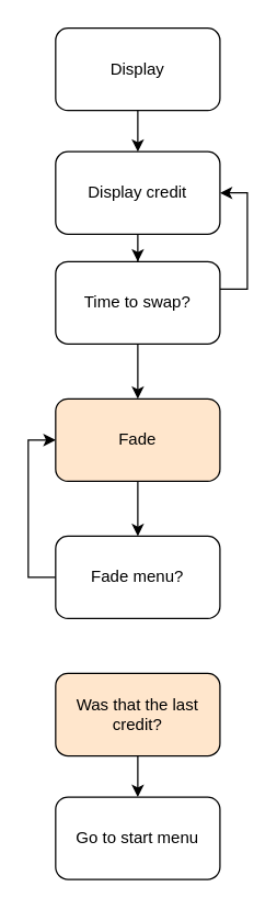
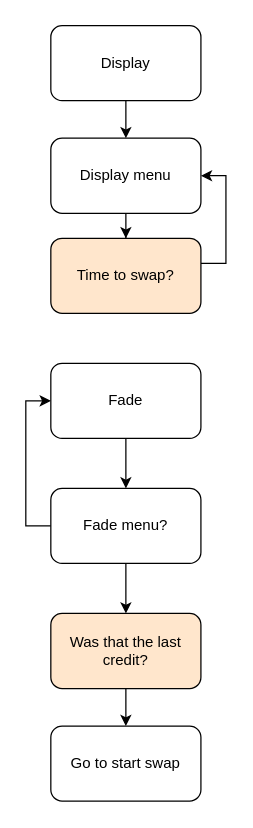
- <mxCell id="5" value="Display credit" style="rounded=1;whiteSpace=wrap;html=1;" parent="1" vertex="1"><mxGeometry x="40" y="110" width="120" height="60" as="geometry" /></mxCell>
+ <mxCell id="5" value="Display menu" style="rounded=1;whiteSpace=wrap;html=1;" parent="1" vertex="1"><mxGeometry x="40" y="110" width="120" height="60" as="geometry" /></mxCell>
- <mxCell id="8" value="Time to swap?" style="rounded=1;whiteSpace=wrap;html=1;" parent="1" vertex="1"><mxGeometry x="40" y="190" width="120" height="60" as="geometry" /></mxCell>
+ <mxCell id="8" value="Time to swap?" style="rounded=1;whiteSpace=wrap;html=1;fillColor=#ffe6cc;" parent="1" vertex="1"><mxGeometry x="40" y="190" width="120" height="60" as="geometry" /></mxCell>
- <mxCell id="6" style="edgeStyle=orthogonalEdgeStyle;rounded=0;orthogonalLoop=1;jettySize=auto;html=1;entryX=0.5;entryY=0;entryDx=0;entryDy=0;" parent="1" source="8" target="10" edge="1"><mxGeometry relative="1" as="geometry" /></mxCell>
- <mxCell id="10" value="Fade" style="rounded=1;whiteSpace=wrap;html=1;fillColor=#ffe6cc;" parent="1" vertex="1"><mxGeometry x="40" y="290" width="120" height="60" as="geometry" /></mxCell>
+ <mxCell id="10" value="Fade" style="rounded=1;whiteSpace=wrap;html=1;" parent="1" vertex="1"><mxGeometry x="40" y="290" width="120" height="60" as="geometry" /></mxCell>
+ <mxCell id="11" style="edgeStyle=orthogonalEdgeStyle;rounded=0;orthogonalLoop=1;jettySize=auto;html=1;" parent="1" source="13" target="15" edge="1"><mxGeometry relative="1" as="geometry" /></mxCell>
- <mxCell id="16" value="Go to start menu" style="rounded=1;whiteSpace=wrap;html=1;" parent="1" vertex="1"><mxGeometry x="40" y="580" width="120" height="60" as="geometry" /></mxCell>
+ <mxCell id="16" value="Go to start swap" style="rounded=1;whiteSpace=wrap;html=1;" parent="1" vertex="1"><mxGeometry x="40" y="580" width="120" height="60" as="geometry" /></mxCell>
